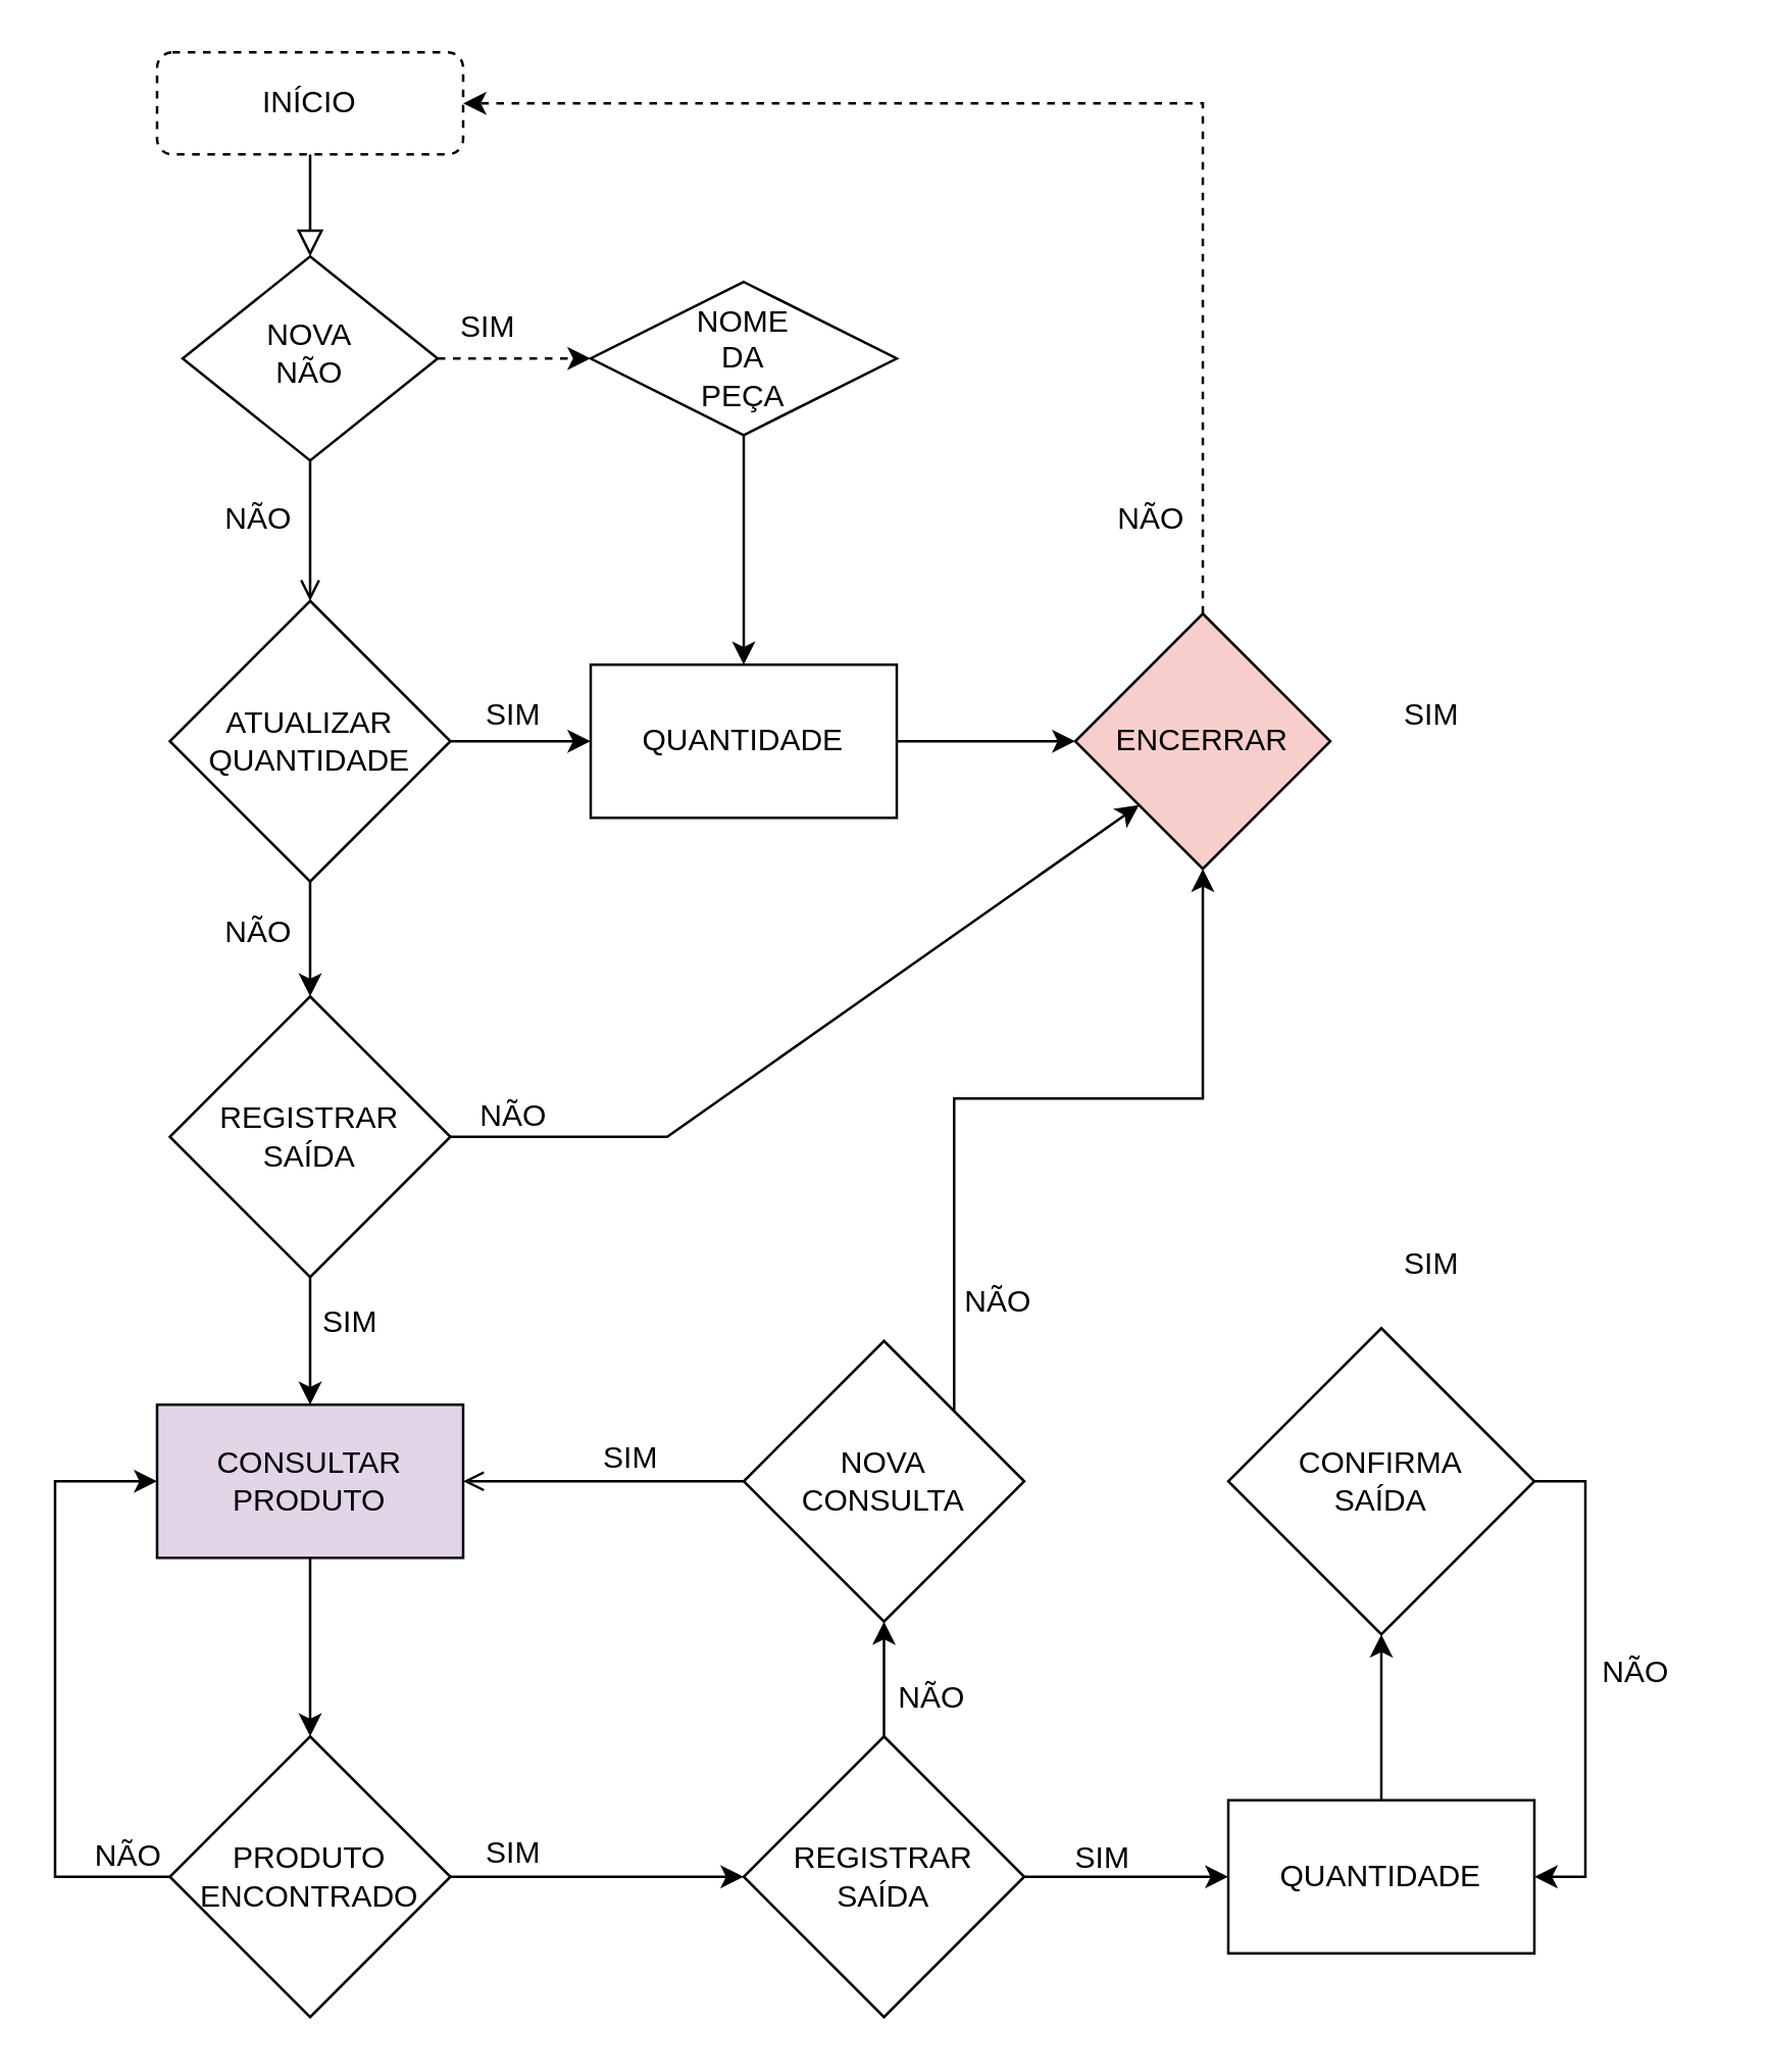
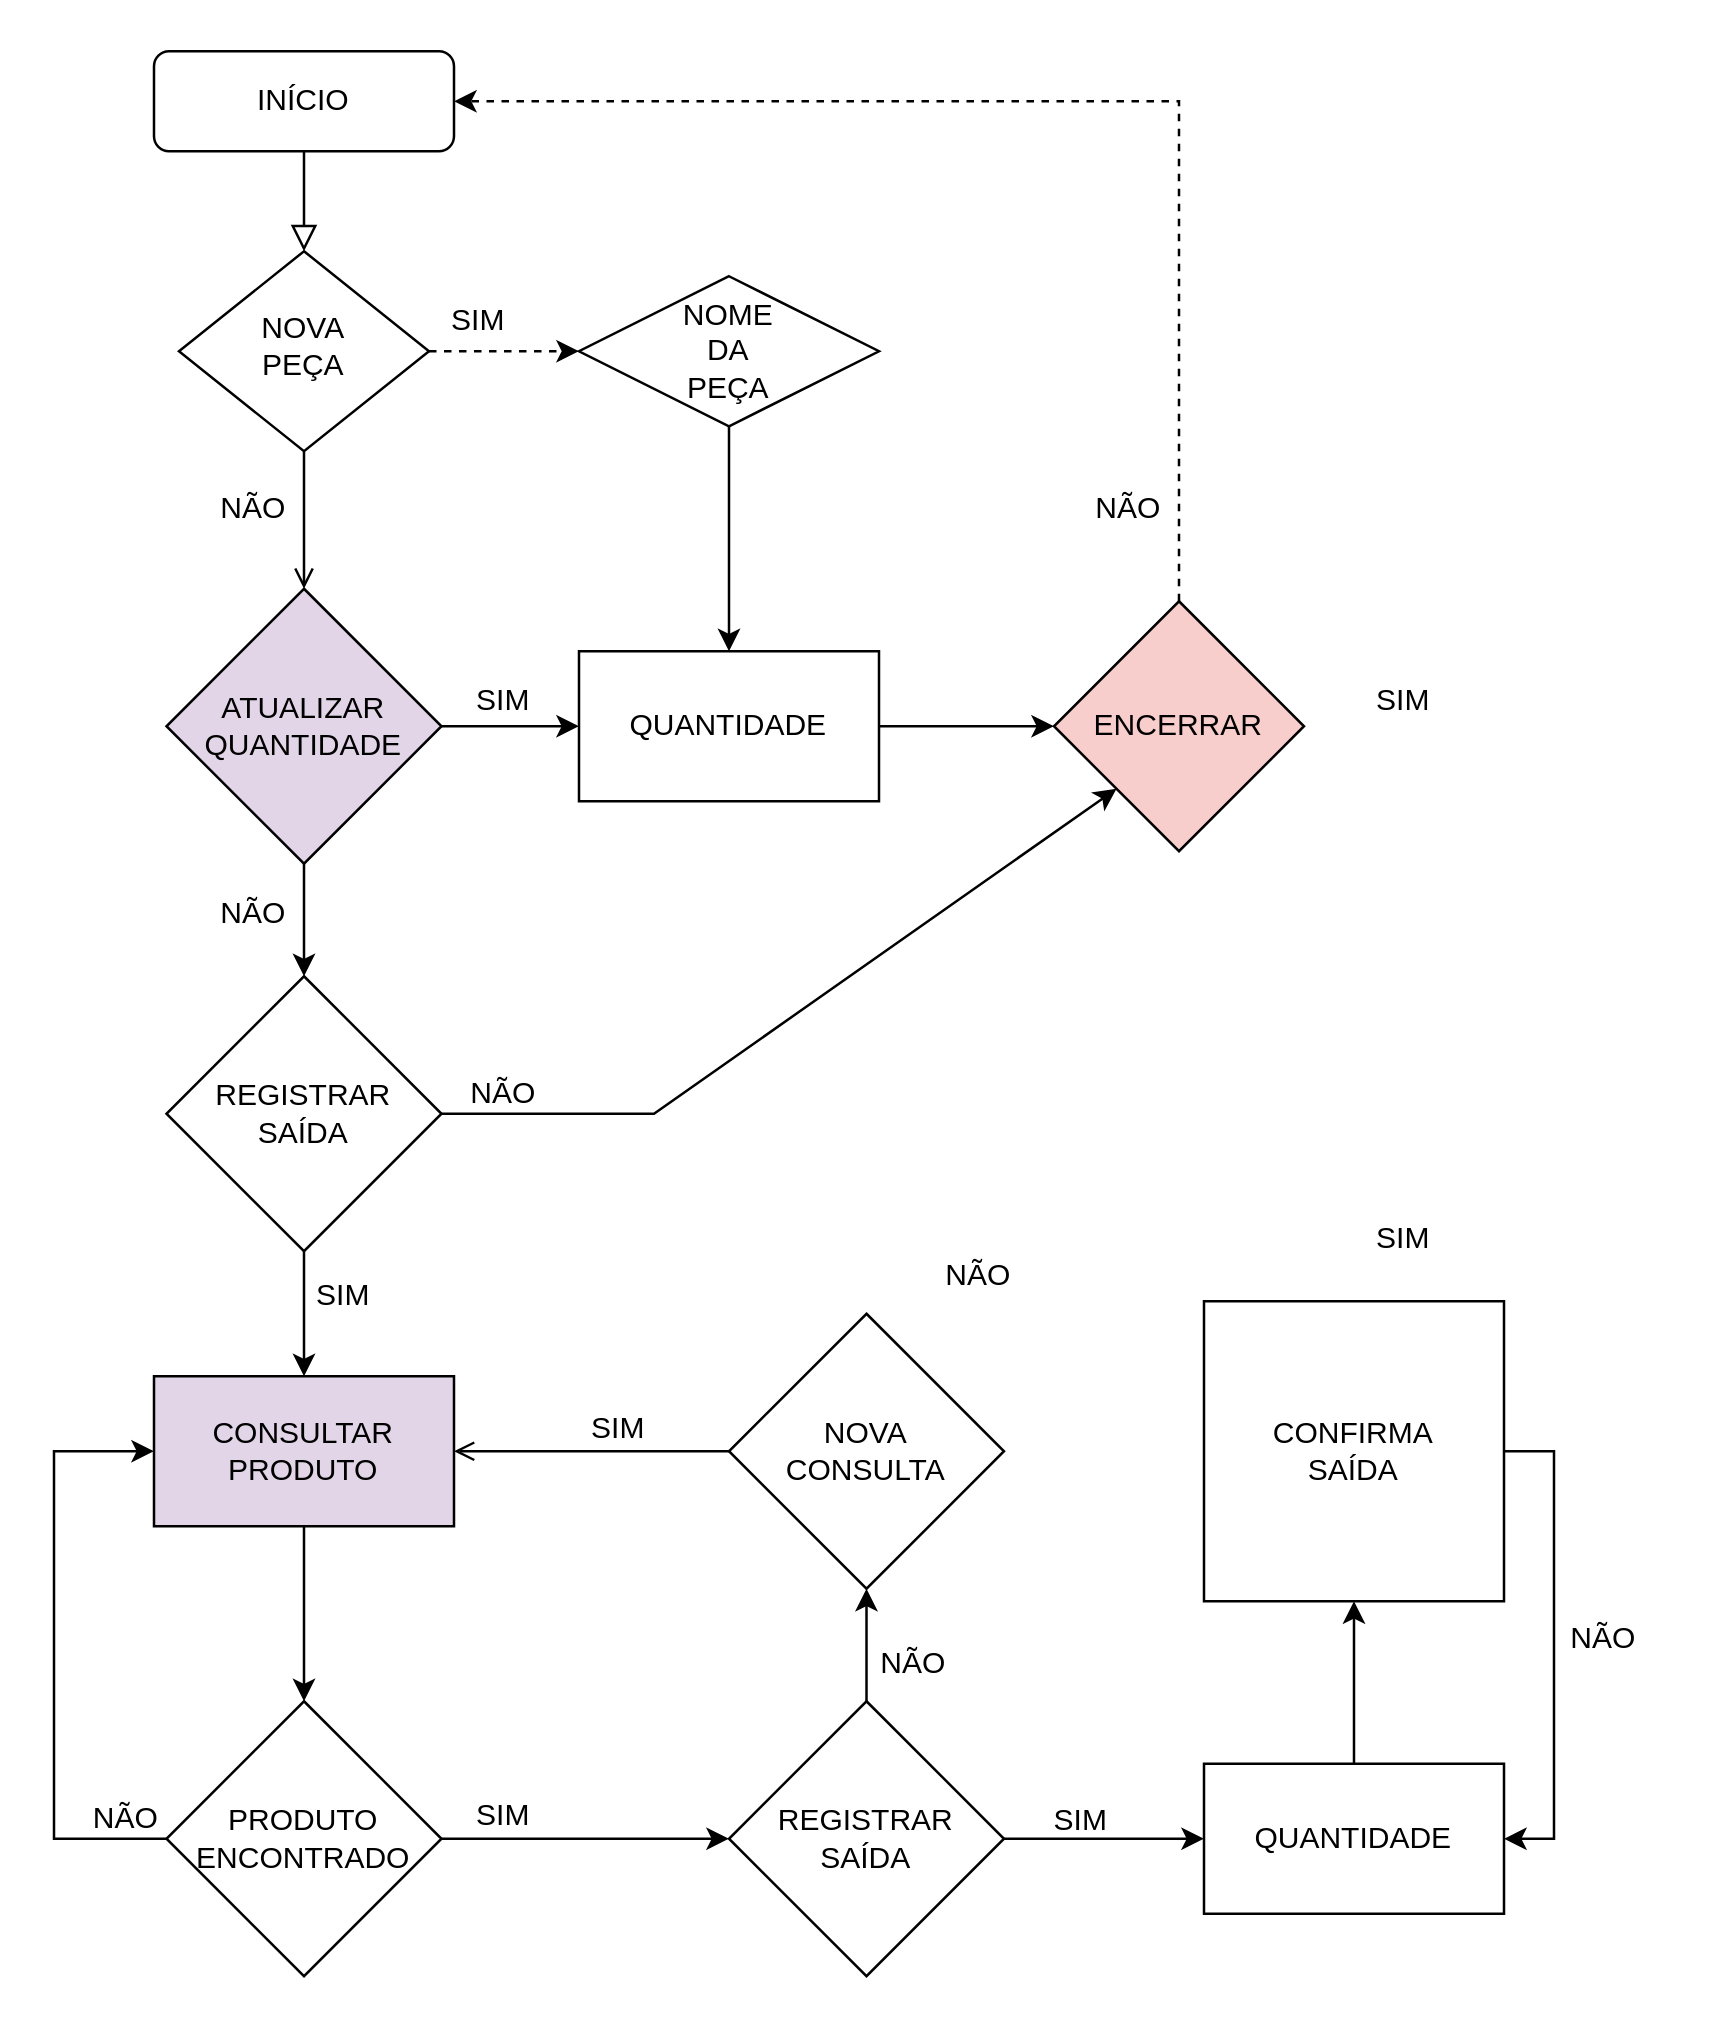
- <mxCell id="3" value="INÍCIO" style="rounded=1;whiteSpace=wrap;html=1;fontSize=12;glass=0;strokeWidth=1;shadow=0;dashed=1;" parent="1" vertex="1"><mxGeometry x="61" y="20" width="120" height="40" as="geometry" /></mxCell>
+ <mxCell id="3" value="INÍCIO" style="rounded=1;whiteSpace=wrap;html=1;fontSize=12;glass=0;strokeWidth=1;shadow=0;" parent="1" vertex="1"><mxGeometry x="61" y="20" width="120" height="40" as="geometry" /></mxCell>
- <mxCell id="4" value="NOVA&lt;br&gt;NÃO" style="rhombus;whiteSpace=wrap;html=1;shadow=0;fontFamily=Helvetica;fontSize=12;align=center;strokeWidth=1;spacing=6;spacingTop=-4;" parent="1" vertex="1"><mxGeometry x="71" y="100" width="100" height="80" as="geometry" /></mxCell>
+ <mxCell id="4" value="NOVA&lt;br&gt;PEÇA" style="rhombus;whiteSpace=wrap;html=1;shadow=0;fontFamily=Helvetica;fontSize=12;align=center;strokeWidth=1;spacing=6;spacingTop=-4;" parent="1" vertex="1"><mxGeometry x="71" y="100" width="100" height="80" as="geometry" /></mxCell>
- <mxCell id="10" value="ATUALIZAR&lt;br&gt;QUANTIDADE" style="rhombus;whiteSpace=wrap;html=1;" vertex="1" parent="1"><mxGeometry x="66" y="235" width="110" height="110" as="geometry" /></mxCell>
+ <mxCell id="10" value="ATUALIZAR&lt;br&gt;QUANTIDADE" style="rhombus;whiteSpace=wrap;html=1;fillColor=#e1d5e7;" vertex="1" parent="1"><mxGeometry x="66" y="235" width="110" height="110" as="geometry" /></mxCell>
- <mxCell id="37" style="edgeStyle=orthogonalEdgeStyle;rounded=0;orthogonalLoop=1;jettySize=auto;html=1;entryX=0.5;entryY=1;entryDx=0;entryDy=0;exitX=1;exitY=0;exitDx=0;exitDy=0;" edge="1" parent="1" source="38" target="18"><mxGeometry relative="1" as="geometry"><Array as="points"><mxPoint x="374" y="430" /><mxPoint x="471" y="430" /></Array></mxGeometry></mxCell>
- <mxCell id="47" value="CONFIRMA&lt;br&gt;SAÍDA" style="rhombus;whiteSpace=wrap;html=1;" vertex="1" parent="1"><mxGeometry x="481" y="520" width="120" height="120" as="geometry" /></mxCell>
+ <mxCell id="47" value="CONFIRMA&lt;br&gt;SAÍDA" style="whiteSpace=wrap;html=1;rounded=0;" vertex="1" parent="1"><mxGeometry x="481" y="520" width="120" height="120" as="geometry" /></mxCell>
